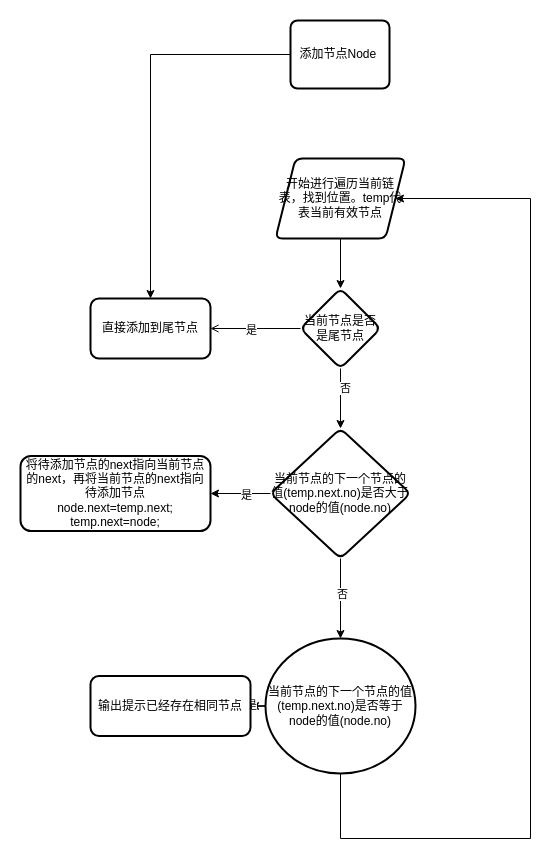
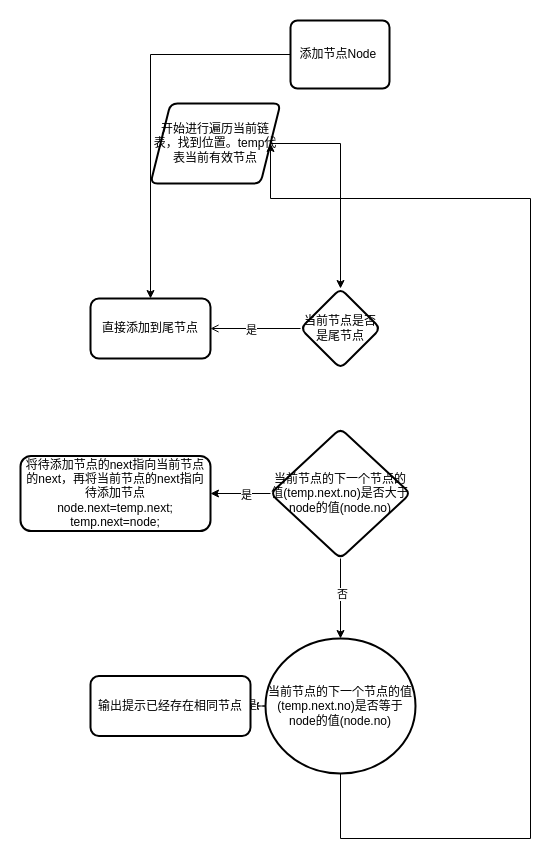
- <mxCell id="5" value="开始进行遍历当前链表，找到位置。temp代表当前有效节点" style="shape=parallelogram;perimeter=parallelogramPerimeter;whiteSpace=wrap;html=1;fixedSize=1;rounded=1;strokeWidth=2;arcSize=14;" vertex="1" parent="1"><mxGeometry x="275" y="158" width="130" height="80" as="geometry" /></mxCell>
+ <mxCell id="5" value="开始进行遍历当前链表，找到位置。temp代表当前有效节点" style="shape=parallelogram;perimeter=parallelogramPerimeter;whiteSpace=wrap;html=1;fixedSize=1;rounded=1;strokeWidth=2;arcSize=14;" vertex="1" parent="1"><mxGeometry x="150" y="103" width="130" height="80" as="geometry" /></mxCell>
- <mxCell id="11" style="edgeStyle=orthogonalEdgeStyle;rounded=0;orthogonalLoop=1;jettySize=auto;html=1;exitX=0.5;exitY=1;exitDx=0;exitDy=0;entryX=0.5;entryY=0;entryDx=0;entryDy=0;" edge="1" parent="1" source="15" target="10"><mxGeometry relative="1" as="geometry" /></mxCell>
- <mxCell id="12" value="否" style="edgeLabel;html=1;align=center;verticalAlign=middle;resizable=0;points=[];" vertex="1" connectable="0" parent="11"><mxGeometry x="-0.367" y="4" relative="1" as="geometry"><mxPoint as="offset" /></mxGeometry></mxCell>
- <mxCell id="17" value="" style="edgeStyle=orthogonalEdgeStyle;rounded=0;orthogonalLoop=1;jettySize=auto;html=1;" edge="1" parent="1" source="19" target="22"><mxGeometry relative="1" as="geometry" /></mxCell>
+ <mxCell id="17" value="" style="edgeStyle=orthogonalEdgeStyle;rounded=0;orthogonalLoop=1;jettySize=auto;html=1;dashed=1;" edge="1" parent="1" source="19" target="22"><mxGeometry relative="1" as="geometry" /></mxCell>
